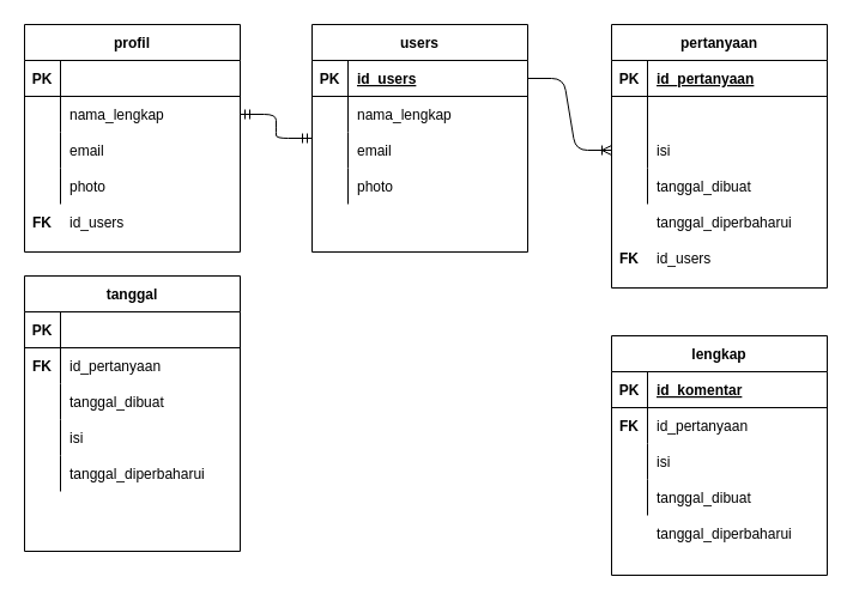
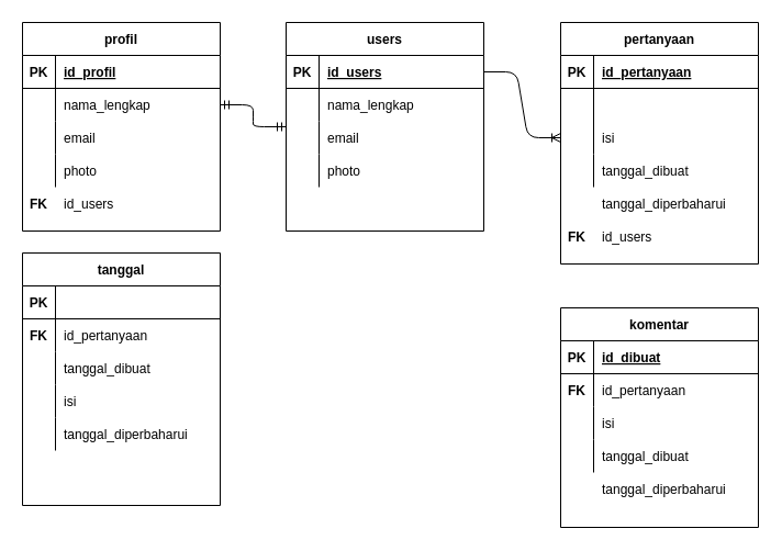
+ <mxCell id="39" value="id_profil" style="shape=partialRectangle;connectable=0;fillColor=none;top=0;left=0;bottom=0;right=0;align=left;spacingLeft=6;fontStyle=5;overflow=hidden;" vertex="1" parent="37"><mxGeometry x="30" width="150" height="30" as="geometry" /></mxCell>
- <mxCell id="66" value="lengkap" style="shape=table;startSize=30;container=1;collapsible=1;childLayout=tableLayout;fixedRows=1;rowLines=0;fontStyle=1;align=center;resizeLast=1;" vertex="1" parent="1"><mxGeometry x="510" y="280" width="180" height="200" as="geometry" /></mxCell>
+ <mxCell id="66" value="komentar" style="shape=table;startSize=30;container=1;collapsible=1;childLayout=tableLayout;fixedRows=1;rowLines=0;fontStyle=1;align=center;resizeLast=1;" vertex="1" parent="1"><mxGeometry x="510" y="280" width="180" height="200" as="geometry" /></mxCell>
- <mxCell id="69" value="id_komentar" style="shape=partialRectangle;connectable=0;fillColor=none;top=0;left=0;bottom=0;right=0;align=left;spacingLeft=6;fontStyle=5;overflow=hidden;" vertex="1" parent="67"><mxGeometry x="30" width="150" height="30" as="geometry" /></mxCell>
+ <mxCell id="69" value="id_dibuat" style="shape=partialRectangle;connectable=0;fillColor=none;top=0;left=0;bottom=0;right=0;align=left;spacingLeft=6;fontStyle=5;overflow=hidden;" vertex="1" parent="67"><mxGeometry x="30" width="150" height="30" as="geometry" /></mxCell>
